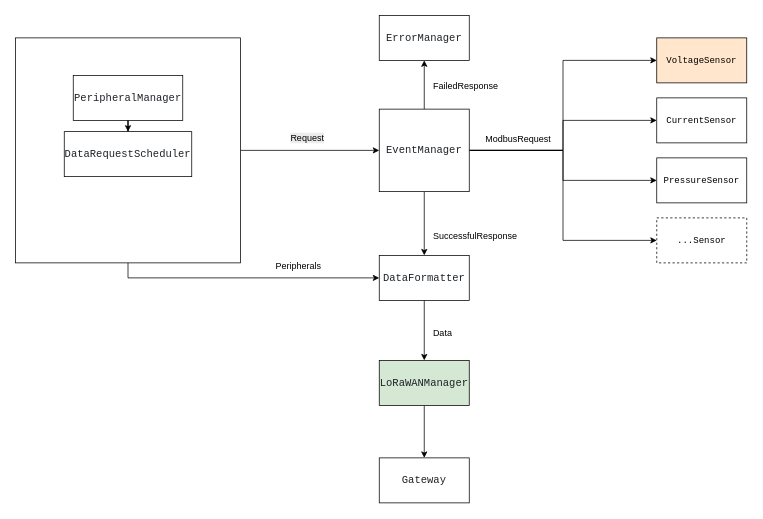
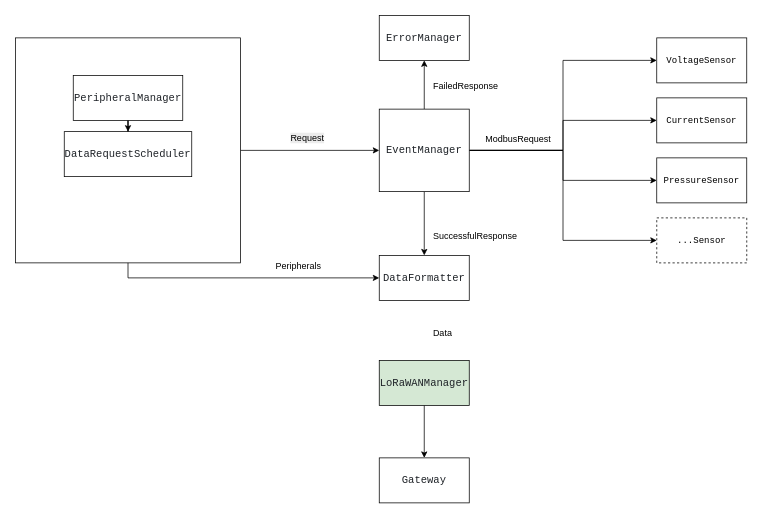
- <mxCell id="4" value="&lt;font face=&quot;Monaspace Neon, ui-monospace, SFMono-Regular, SF Mono, Menlo, Consolas, Liberation Mono, monospace&quot;&gt;VoltageSensor&lt;/font&gt;" style="rounded=0;whiteSpace=wrap;html=1;fillColor=#ffe6cc;" vertex="1" parent="1"><mxGeometry x="875" y="50" width="120" height="60" as="geometry" /></mxCell>
+ <mxCell id="4" value="&lt;font face=&quot;Monaspace Neon, ui-monospace, SFMono-Regular, SF Mono, Menlo, Consolas, Liberation Mono, monospace&quot;&gt;VoltageSensor&lt;/font&gt;" style="rounded=0;whiteSpace=wrap;html=1;" vertex="1" parent="1"><mxGeometry x="875" y="50" width="120" height="60" as="geometry" /></mxCell>
- <mxCell id="23" style="edgeStyle=orthogonalEdgeStyle;rounded=0;orthogonalLoop=1;jettySize=auto;html=1;entryX=0.5;entryY=0;entryDx=0;entryDy=0;" edge="1" parent="1" source="24" target="26"><mxGeometry relative="1" as="geometry" /></mxCell>
